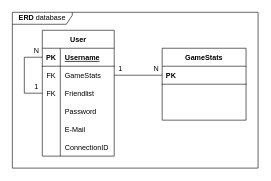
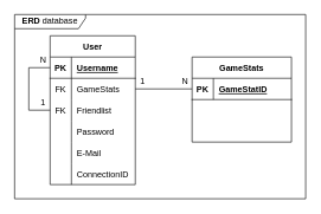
+ <mxCell id="27" value="GameStatID" style="shape=partialRectangle;connectable=0;fillColor=none;top=0;left=0;bottom=0;right=0;align=left;spacingLeft=6;fontStyle=5;overflow=hidden;" parent="25" vertex="1"><mxGeometry x="30" width="110" height="30" as="geometry" /></mxCell>
